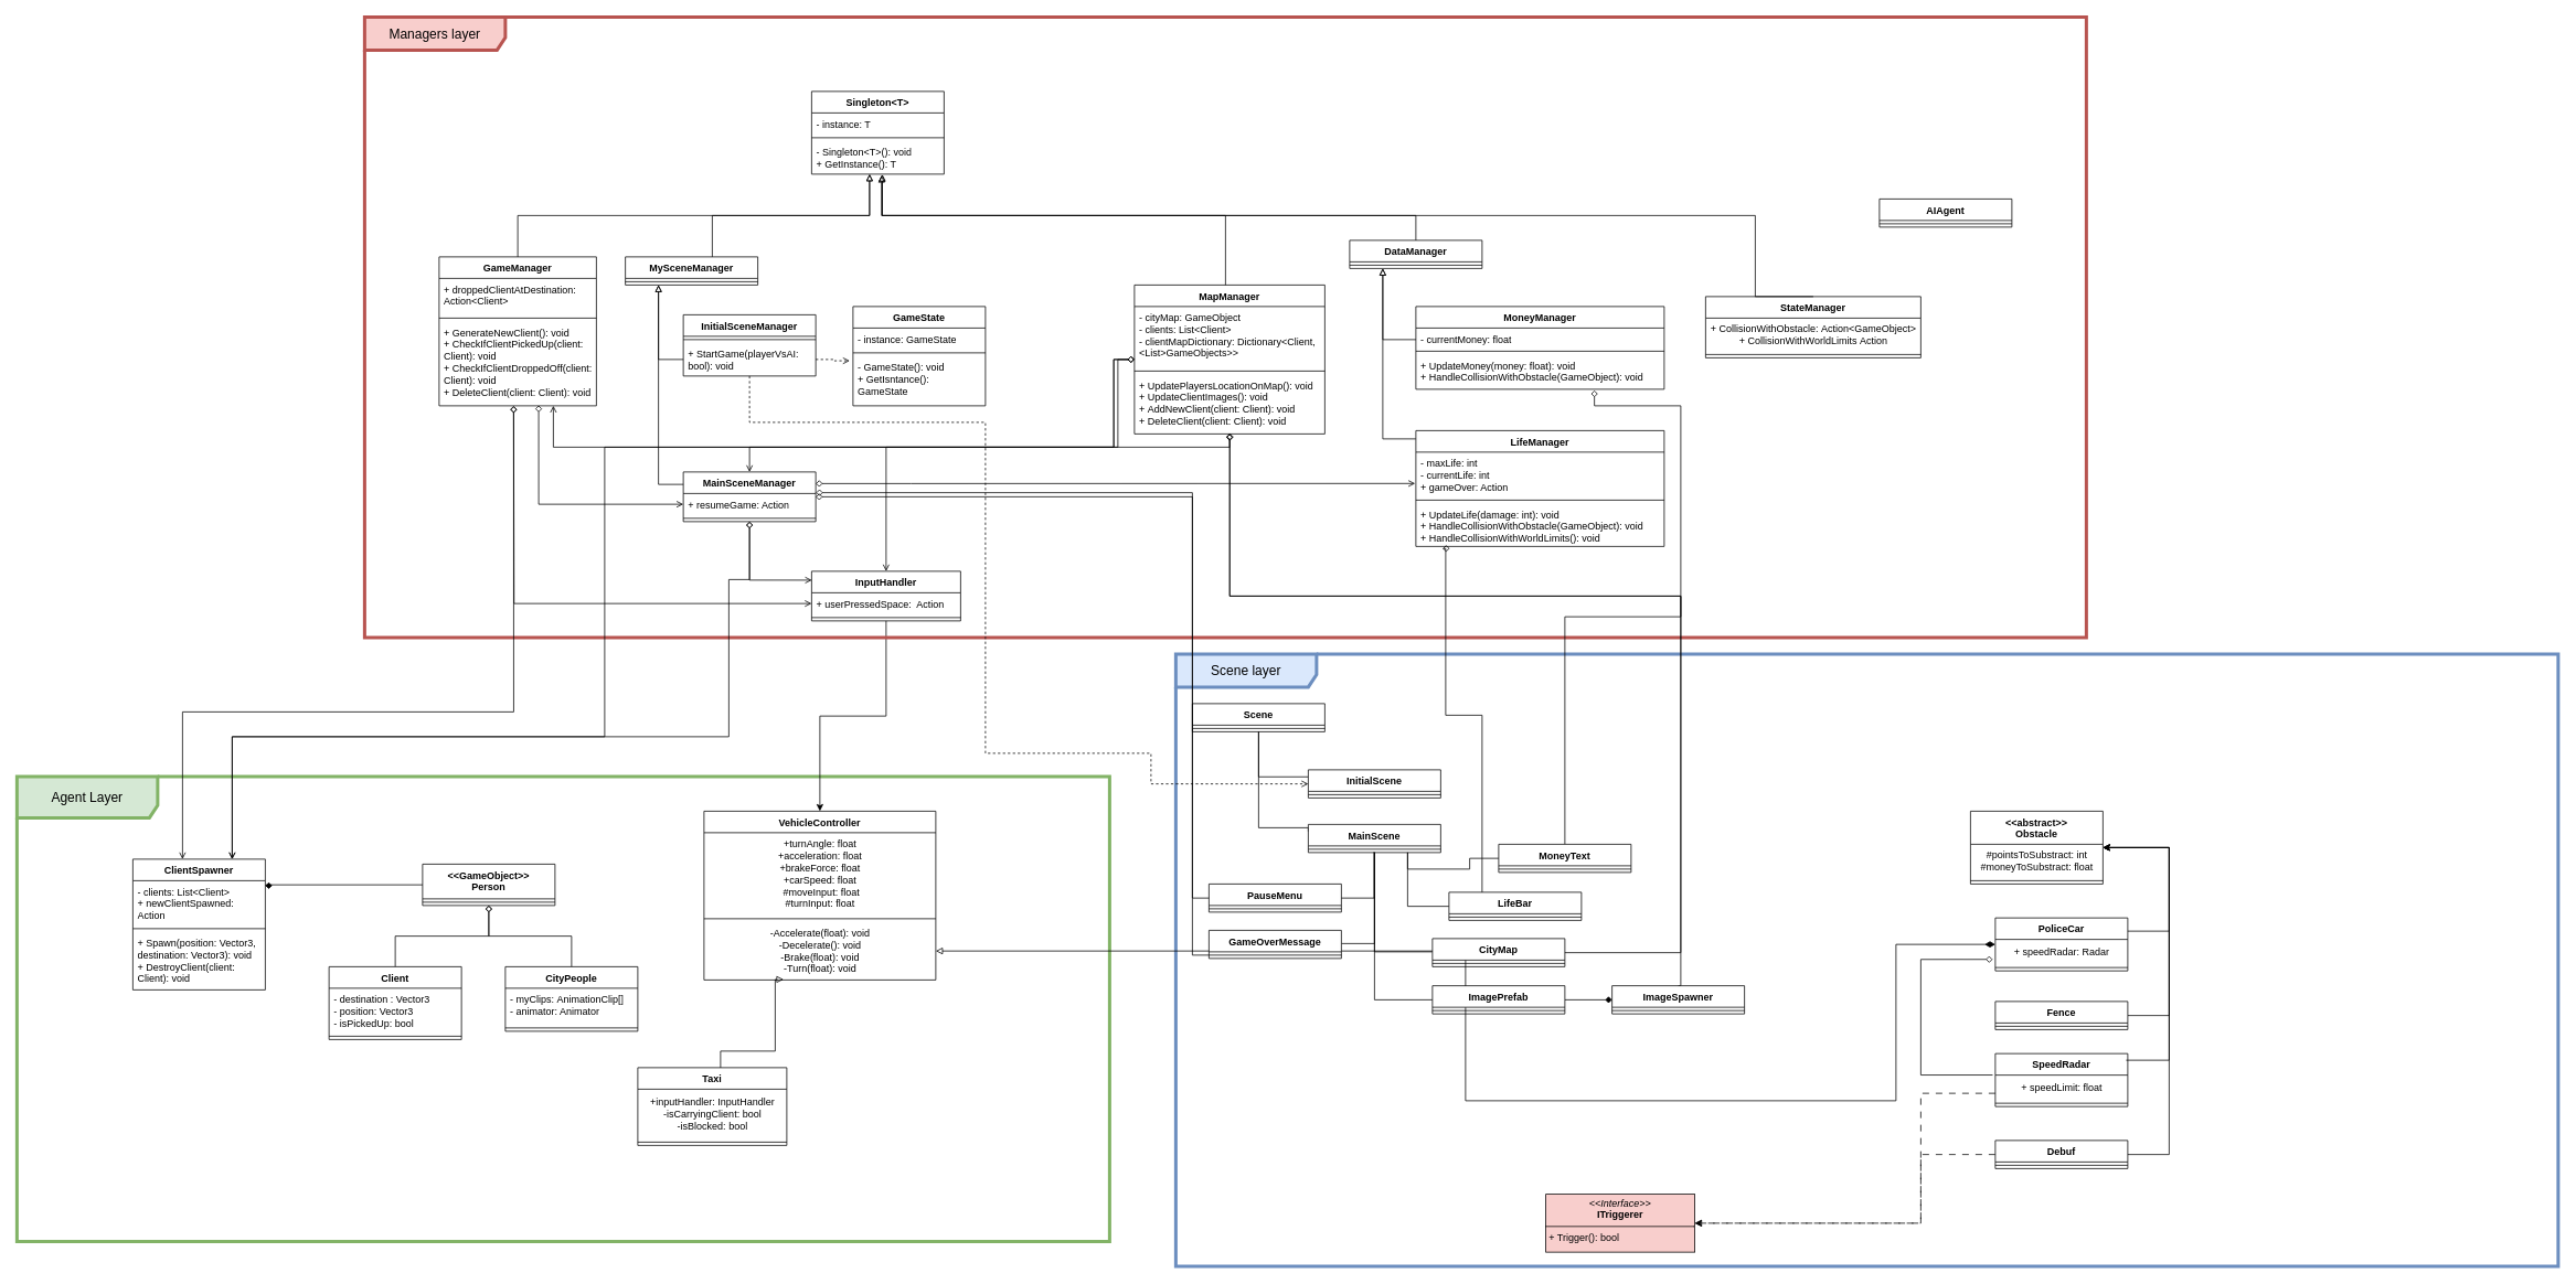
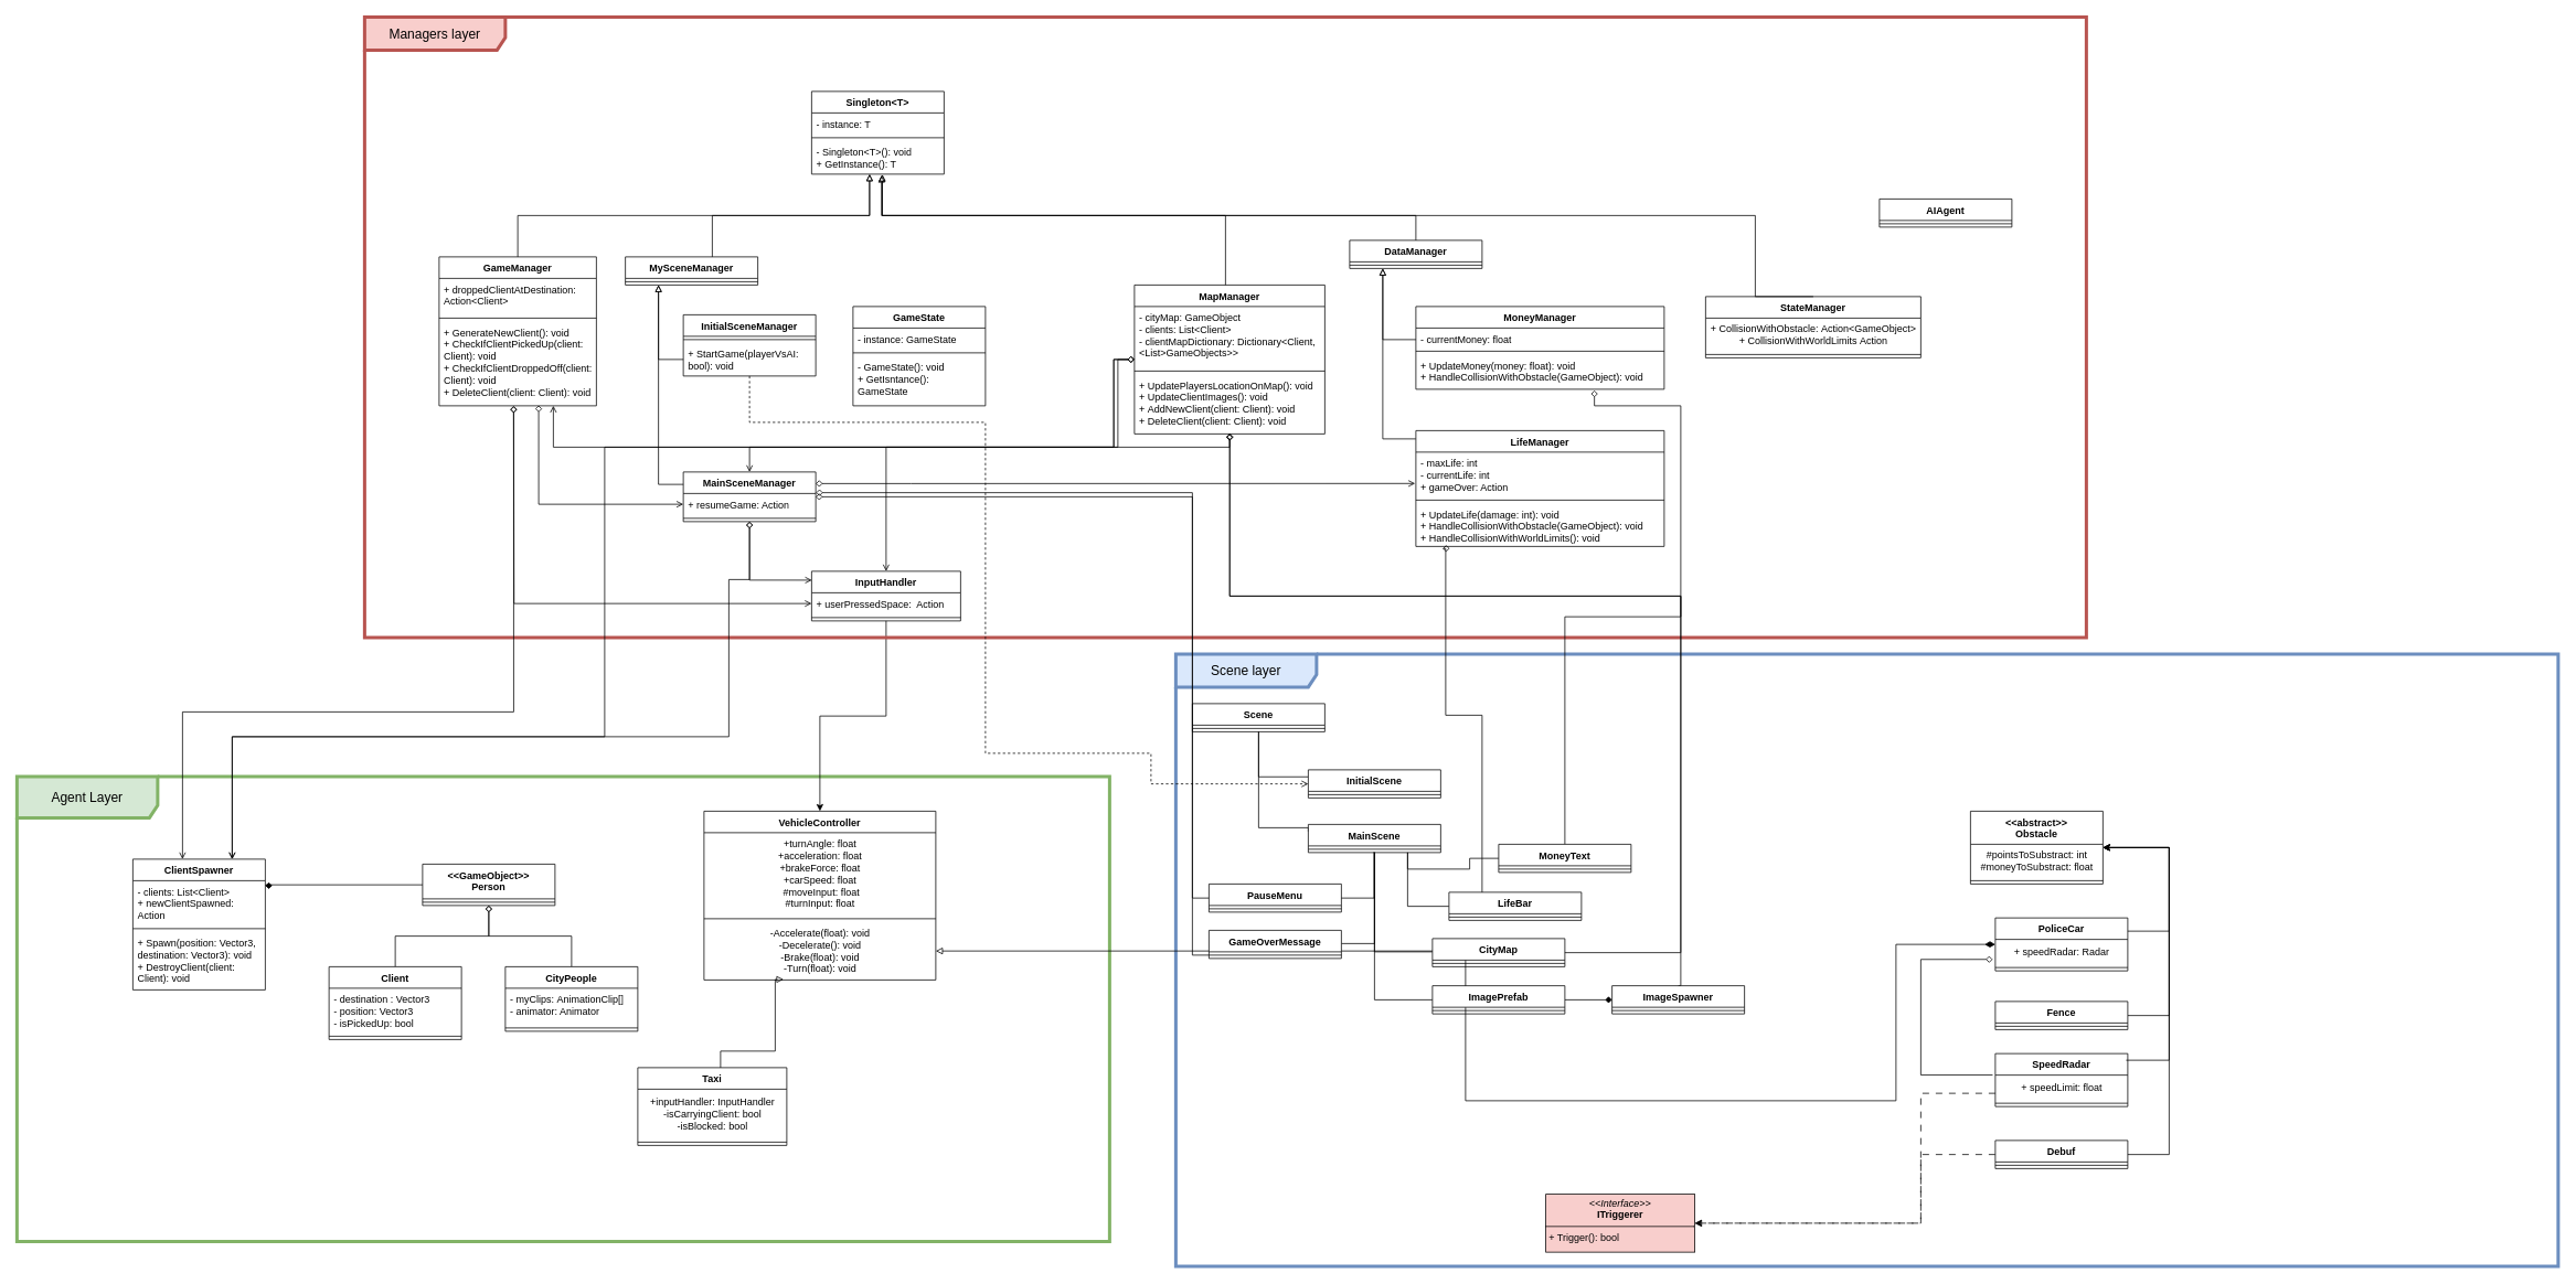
- <mxCell id="85" style="edgeStyle=orthogonalEdgeStyle;rounded=0;orthogonalLoop=1;jettySize=auto;html=1;exitX=1;exitY=0.5;exitDx=0;exitDy=0;entryX=-0.025;entryY=0.093;entryDx=0;entryDy=0;entryPerimeter=0;endArrow=open;endFill=0;dashed=1;" parent="1" source="68" target="84" edge="1"><mxGeometry relative="1" as="geometry" /></mxCell>
